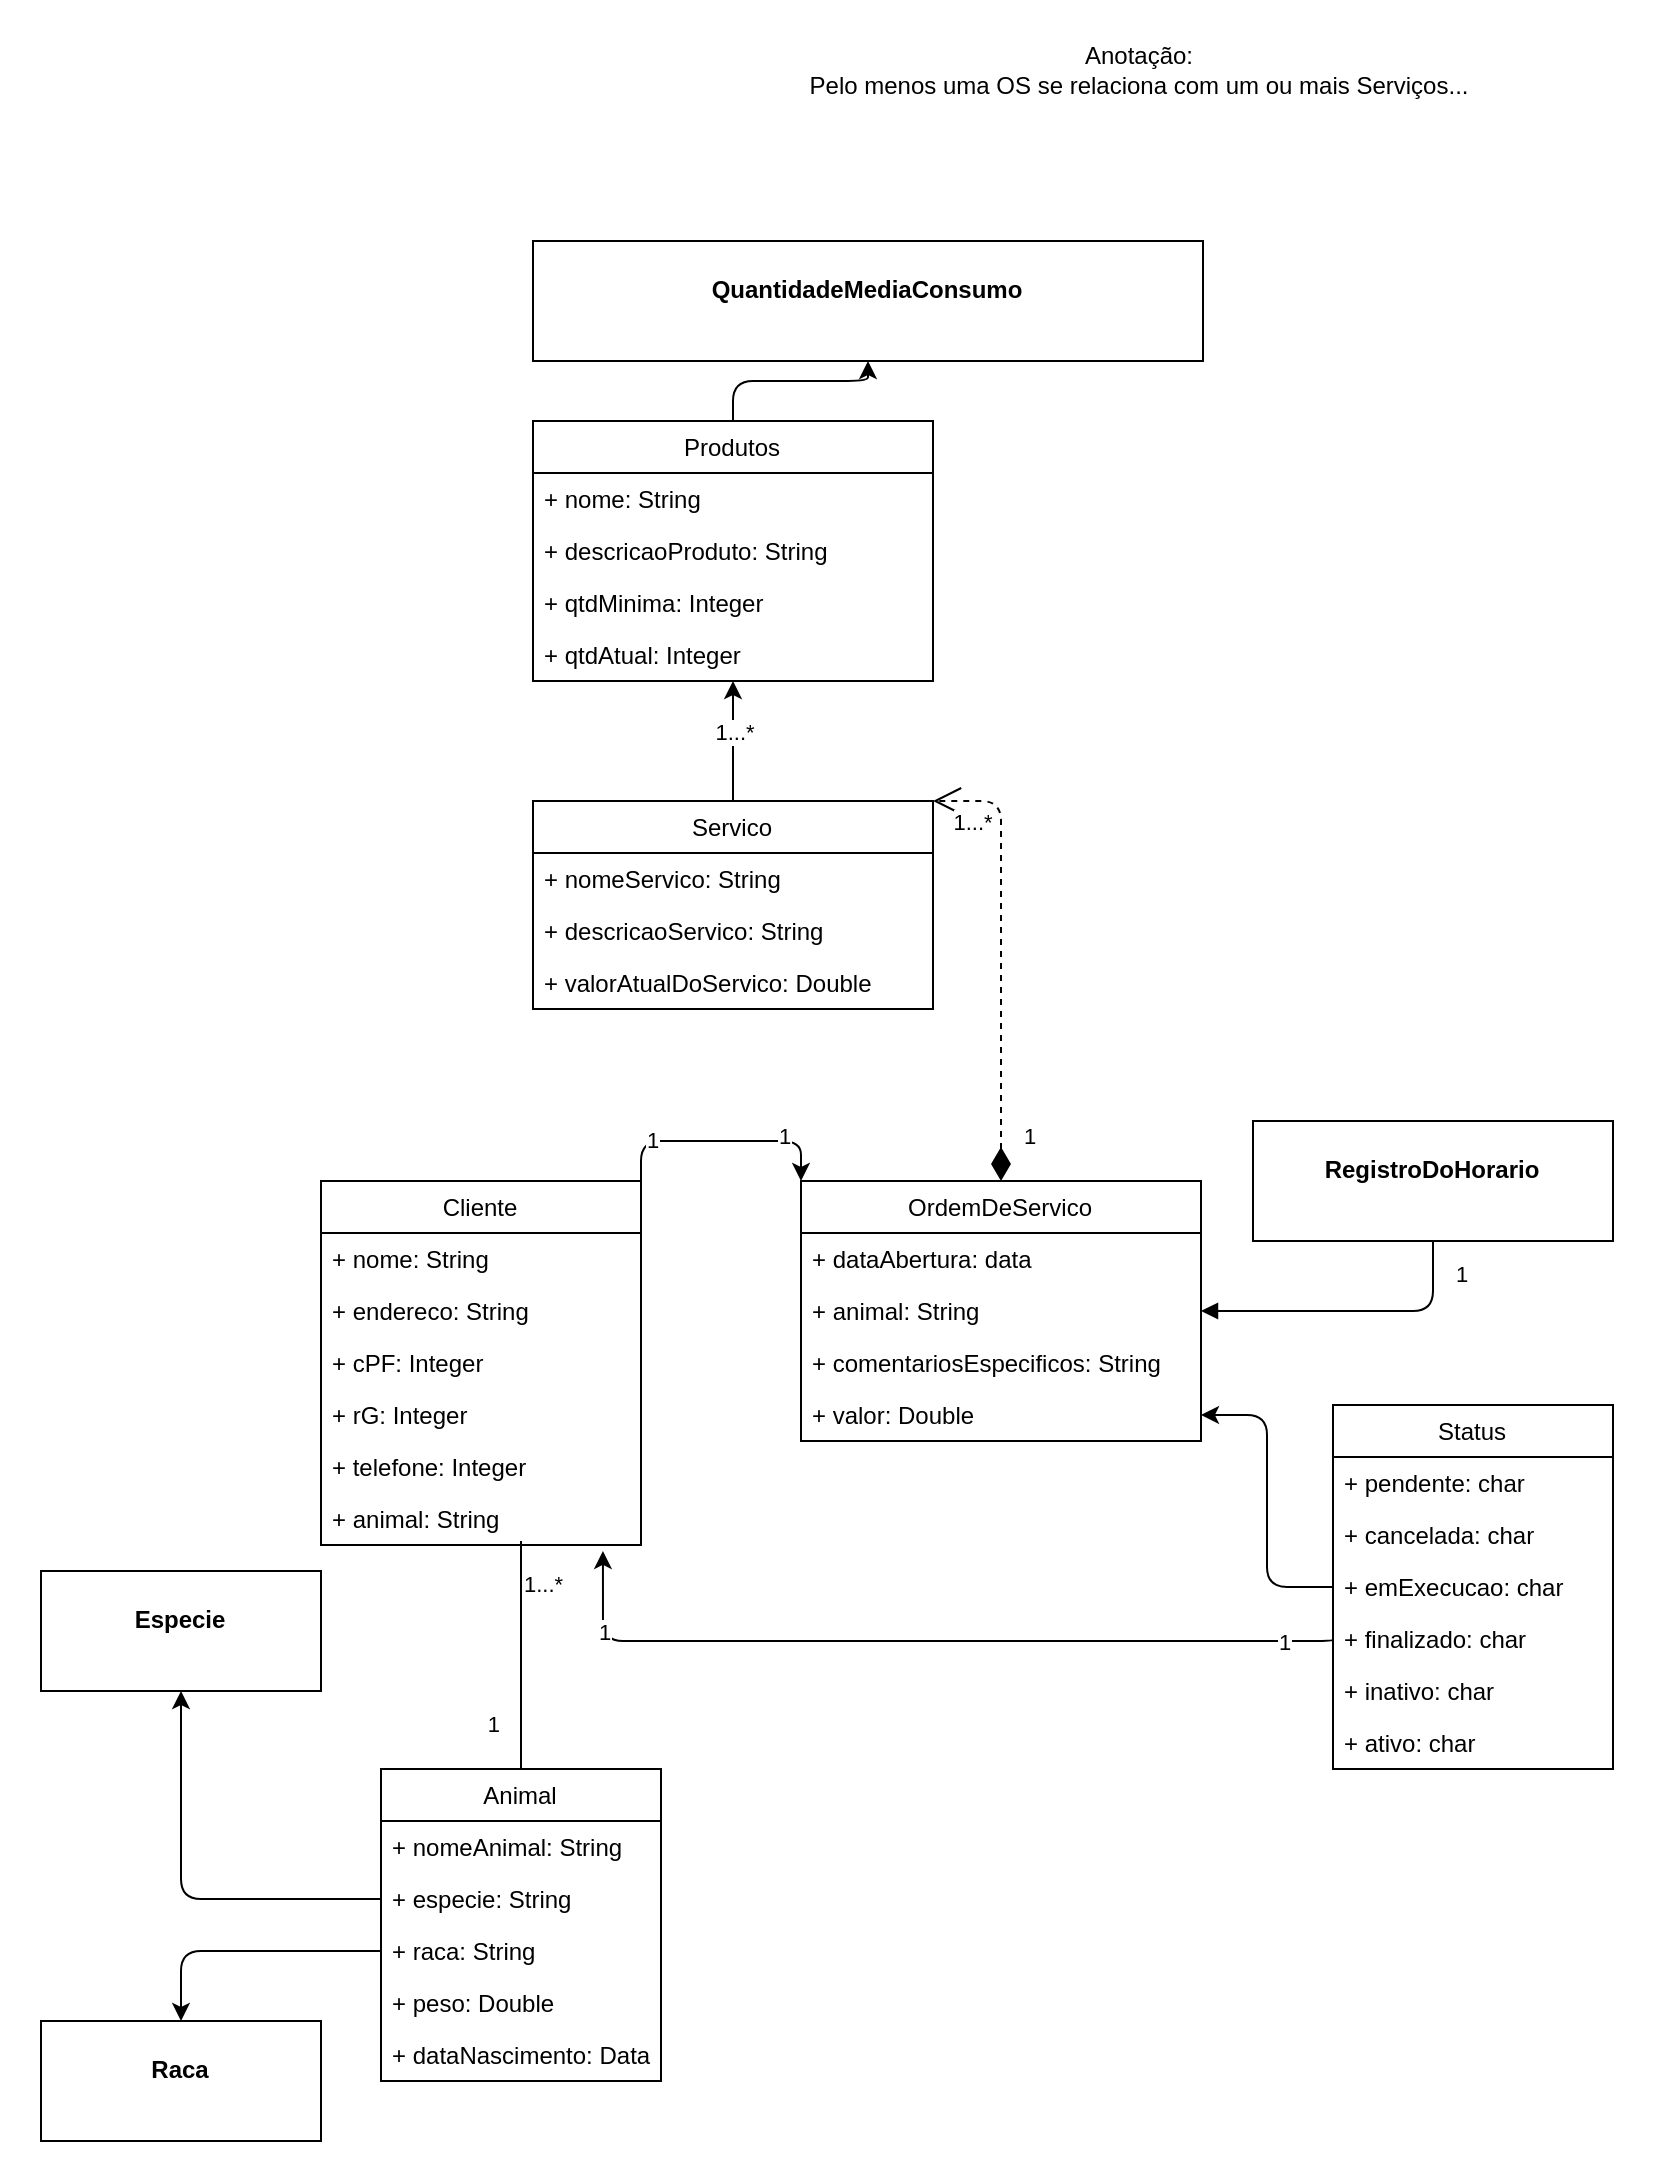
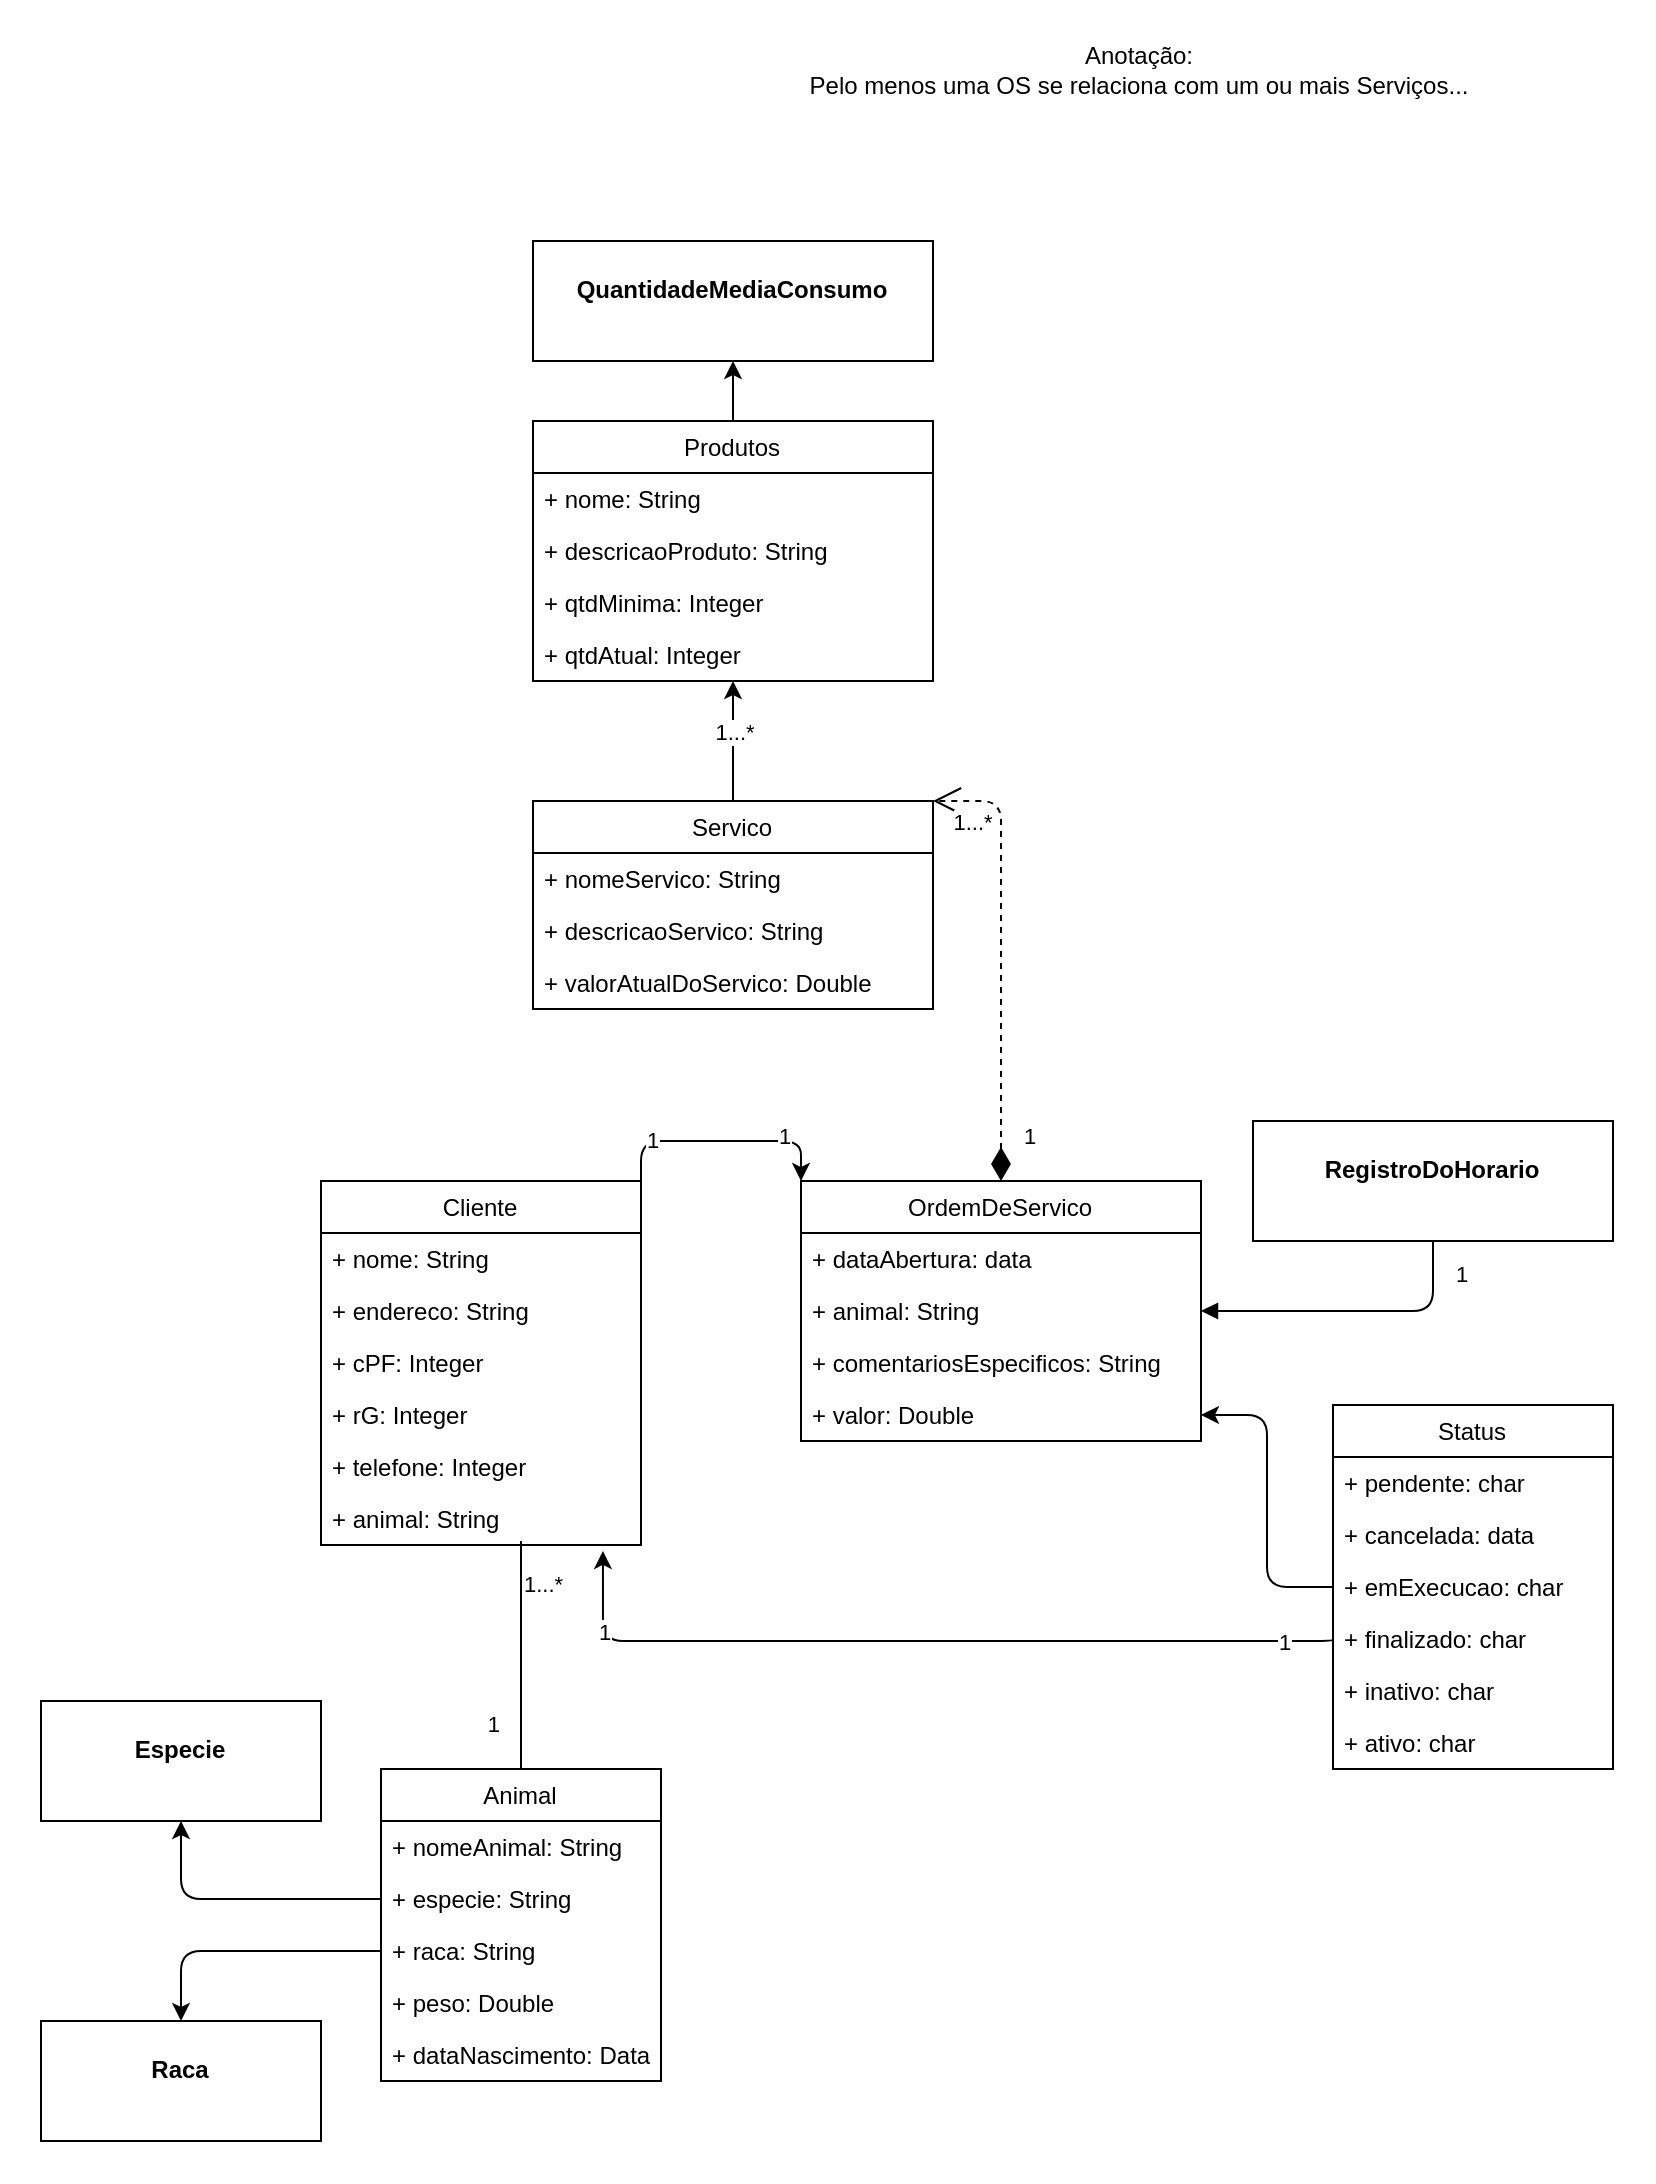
- <mxCell id="56" value="&lt;p style=&quot;margin:0px;margin-top:4px;text-align:center;&quot;&gt;&lt;br&gt;&lt;b&gt;QuantidadeMediaConsumo&lt;/b&gt;&lt;/p&gt;" style="verticalAlign=top;align=left;overflow=fill;fontSize=12;fontFamily=Helvetica;html=1;rounded=0;sketch=0;" vertex="1" parent="1"><mxGeometry x="266" y="120" width="335" height="60" as="geometry" /></mxCell>
+ <mxCell id="56" value="&lt;p style=&quot;margin:0px;margin-top:4px;text-align:center;&quot;&gt;&lt;br&gt;&lt;b&gt;QuantidadeMediaConsumo&lt;/b&gt;&lt;/p&gt;" style="verticalAlign=top;align=left;overflow=fill;fontSize=12;fontFamily=Helvetica;html=1;rounded=0;sketch=0;" vertex="1" parent="1"><mxGeometry x="266" y="120" width="200" height="60" as="geometry" /></mxCell>
- <mxCell id="20" value="+ cancelada: char" style="text;strokeColor=none;fillColor=none;align=left;verticalAlign=top;spacingLeft=4;spacingRight=4;overflow=hidden;rotatable=0;points=[[0,0.5],[1,0.5]];portConstraint=eastwest;rounded=0;sketch=0;" vertex="1" parent="18"><mxGeometry y="52" width="140" height="26" as="geometry" /></mxCell>
+ <mxCell id="20" value="+ cancelada: data" style="text;strokeColor=none;fillColor=none;align=left;verticalAlign=top;spacingLeft=4;spacingRight=4;overflow=hidden;rotatable=0;points=[[0,0.5],[1,0.5]];portConstraint=eastwest;rounded=0;sketch=0;" vertex="1" parent="18"><mxGeometry y="52" width="140" height="26" as="geometry" /></mxCell>
- <mxCell id="46" value="&lt;p style=&quot;margin:0px;margin-top:4px;text-align:center;&quot;&gt;&lt;br&gt;&lt;b&gt;Especie&lt;/b&gt;&lt;/p&gt;&lt;p style=&quot;margin:0px;margin-top:4px;text-align:center;&quot;&gt;&lt;b&gt;&lt;br&gt;&lt;/b&gt;&lt;/p&gt;" style="verticalAlign=top;align=left;overflow=fill;fontSize=12;fontFamily=Helvetica;html=1;rounded=0;sketch=0;" vertex="1" parent="1"><mxGeometry x="20" y="785" width="140" height="60" as="geometry" /></mxCell>
+ <mxCell id="46" value="&lt;p style=&quot;margin:0px;margin-top:4px;text-align:center;&quot;&gt;&lt;br&gt;&lt;b&gt;Especie&lt;/b&gt;&lt;/p&gt;&lt;p style=&quot;margin:0px;margin-top:4px;text-align:center;&quot;&gt;&lt;b&gt;&lt;br&gt;&lt;/b&gt;&lt;/p&gt;" style="verticalAlign=top;align=left;overflow=fill;fontSize=12;fontFamily=Helvetica;html=1;rounded=0;sketch=0;" vertex="1" parent="1"><mxGeometry x="20" y="850" width="140" height="60" as="geometry" /></mxCell>
